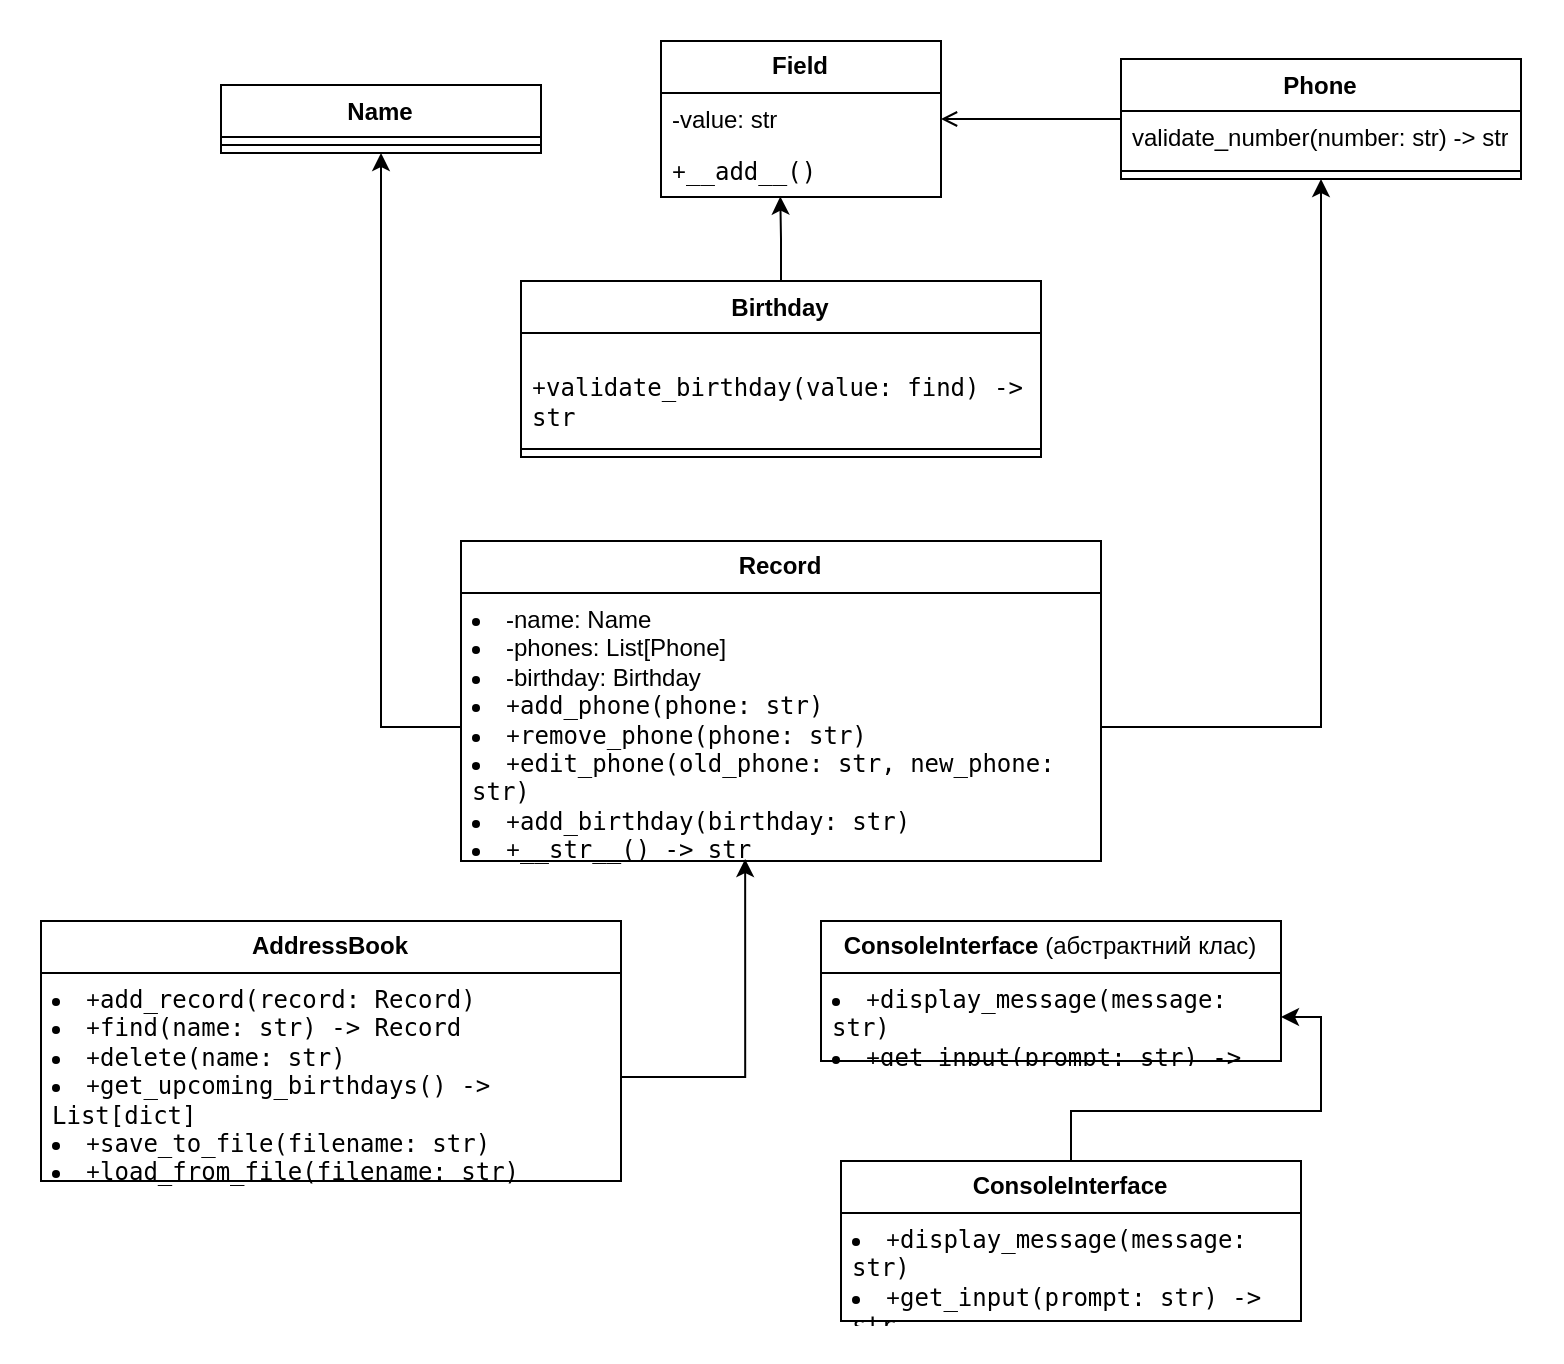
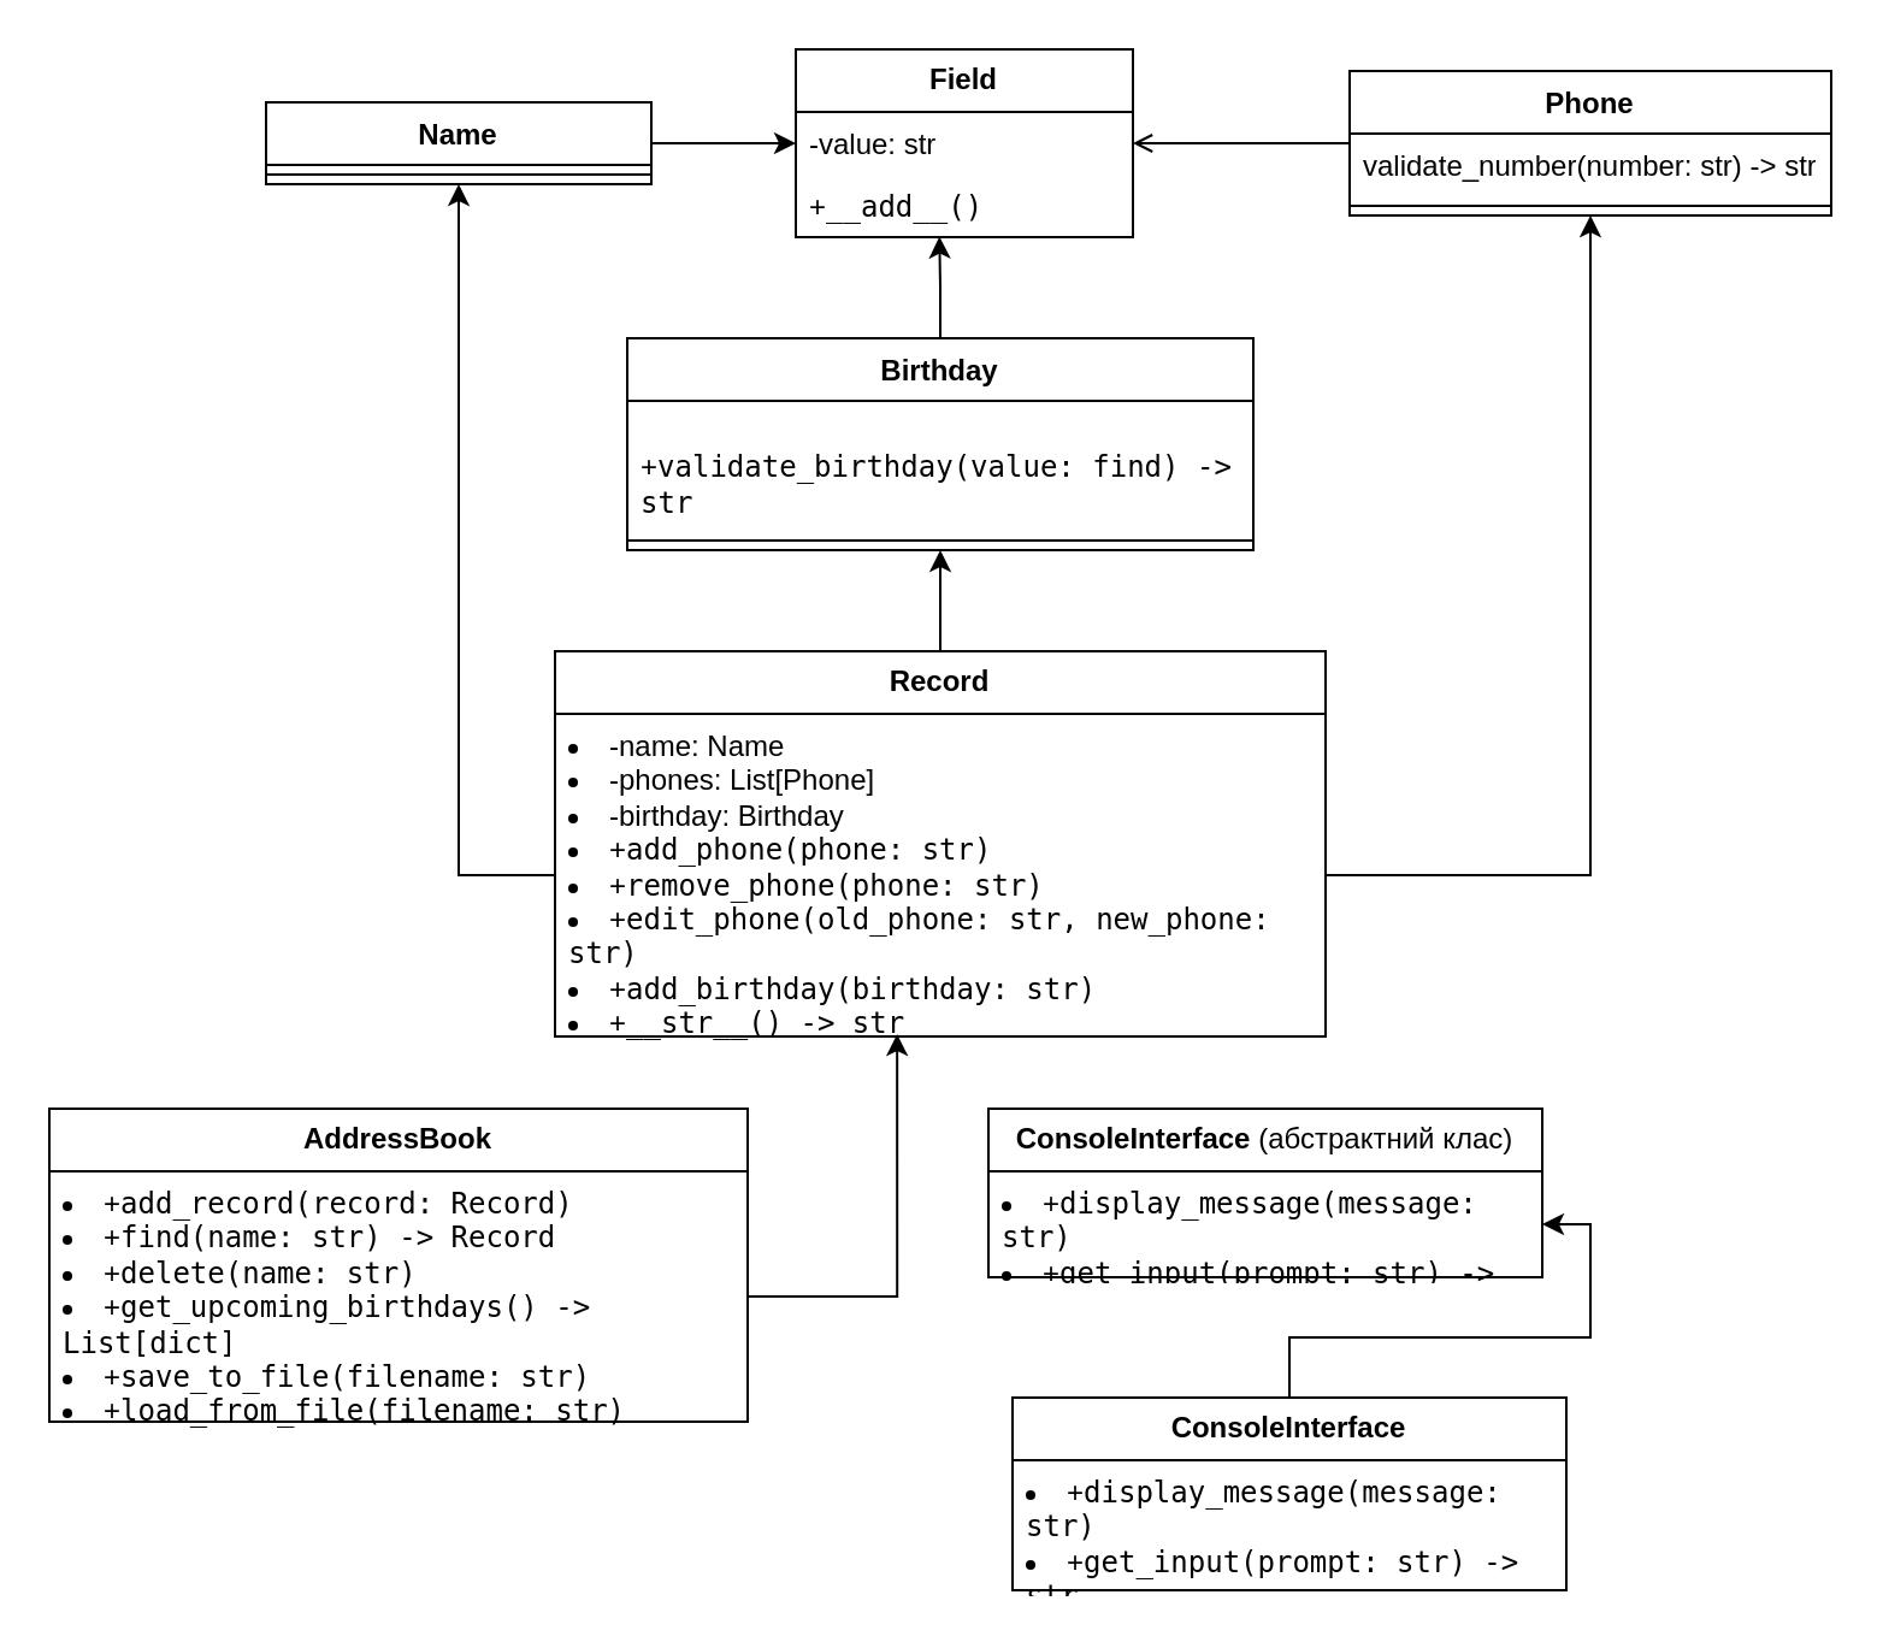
+ <mxCell id="5" style="edgeStyle=orthogonalEdgeStyle;rounded=0;orthogonalLoop=1;jettySize=auto;html=1;" edge="1" parent="1" source="6" target="3"><mxGeometry relative="1" as="geometry" /></mxCell>
+ <mxCell id="16" style="edgeStyle=orthogonalEdgeStyle;rounded=0;orthogonalLoop=1;jettySize=auto;html=1;entryX=0.5;entryY=1;entryDx=0;entryDy=0;" edge="1" parent="1" source="17" target="12"><mxGeometry relative="1" as="geometry" /></mxCell>
